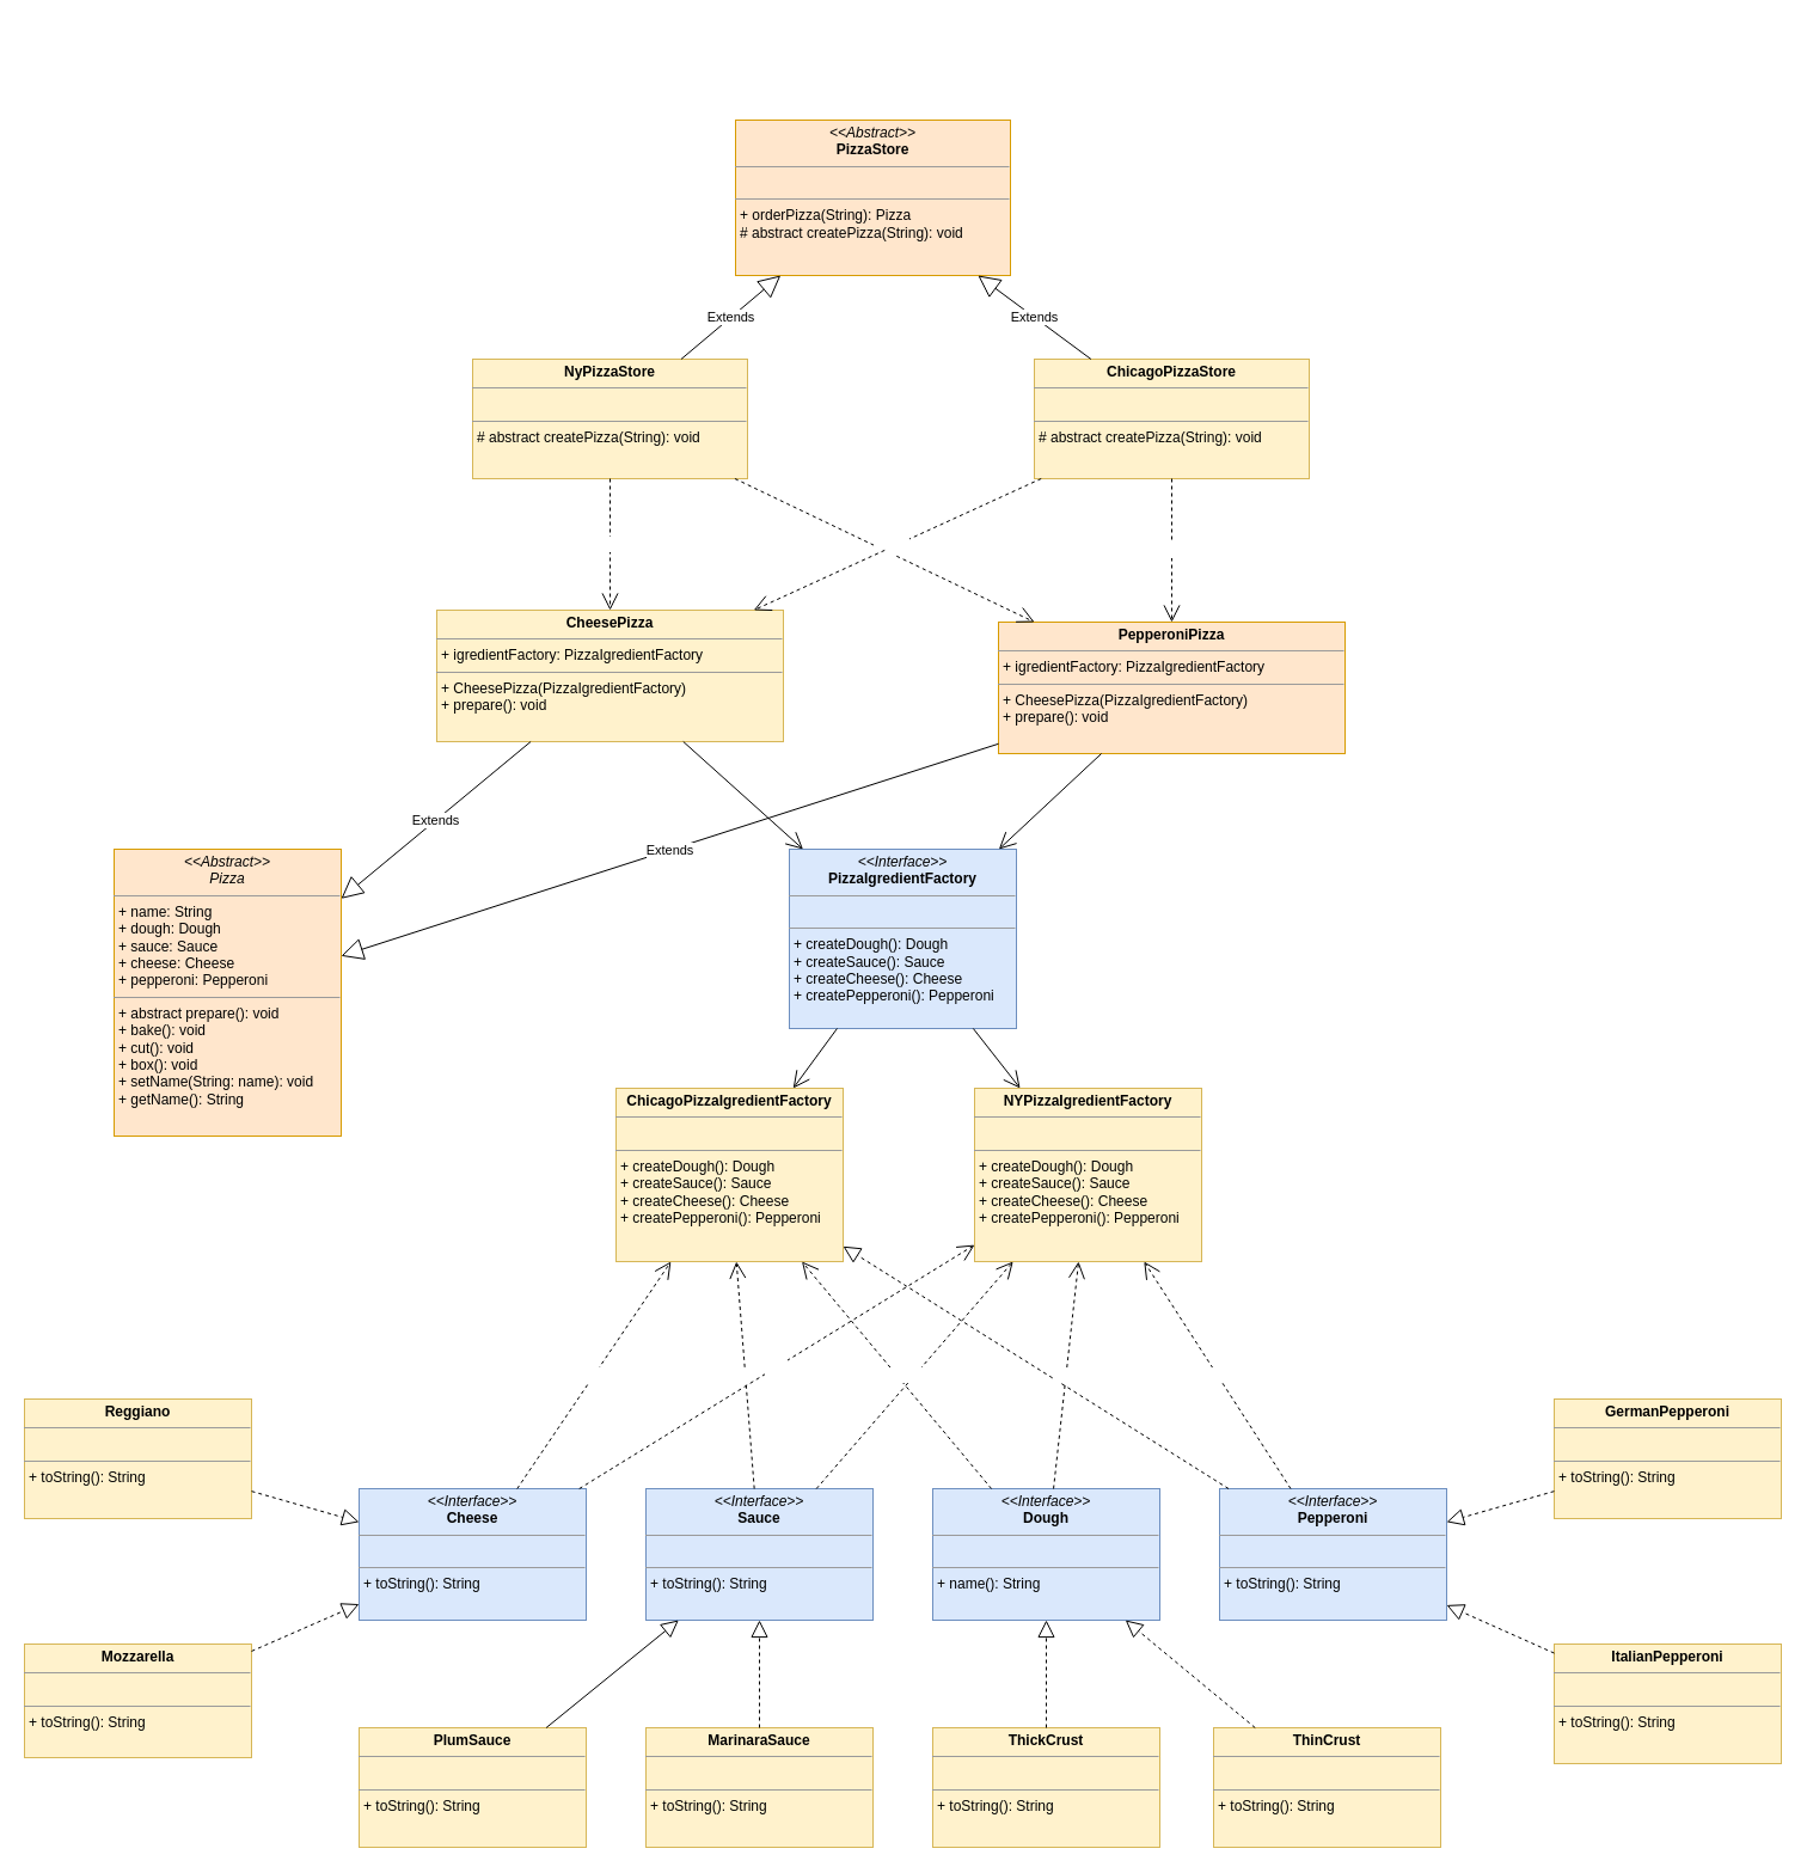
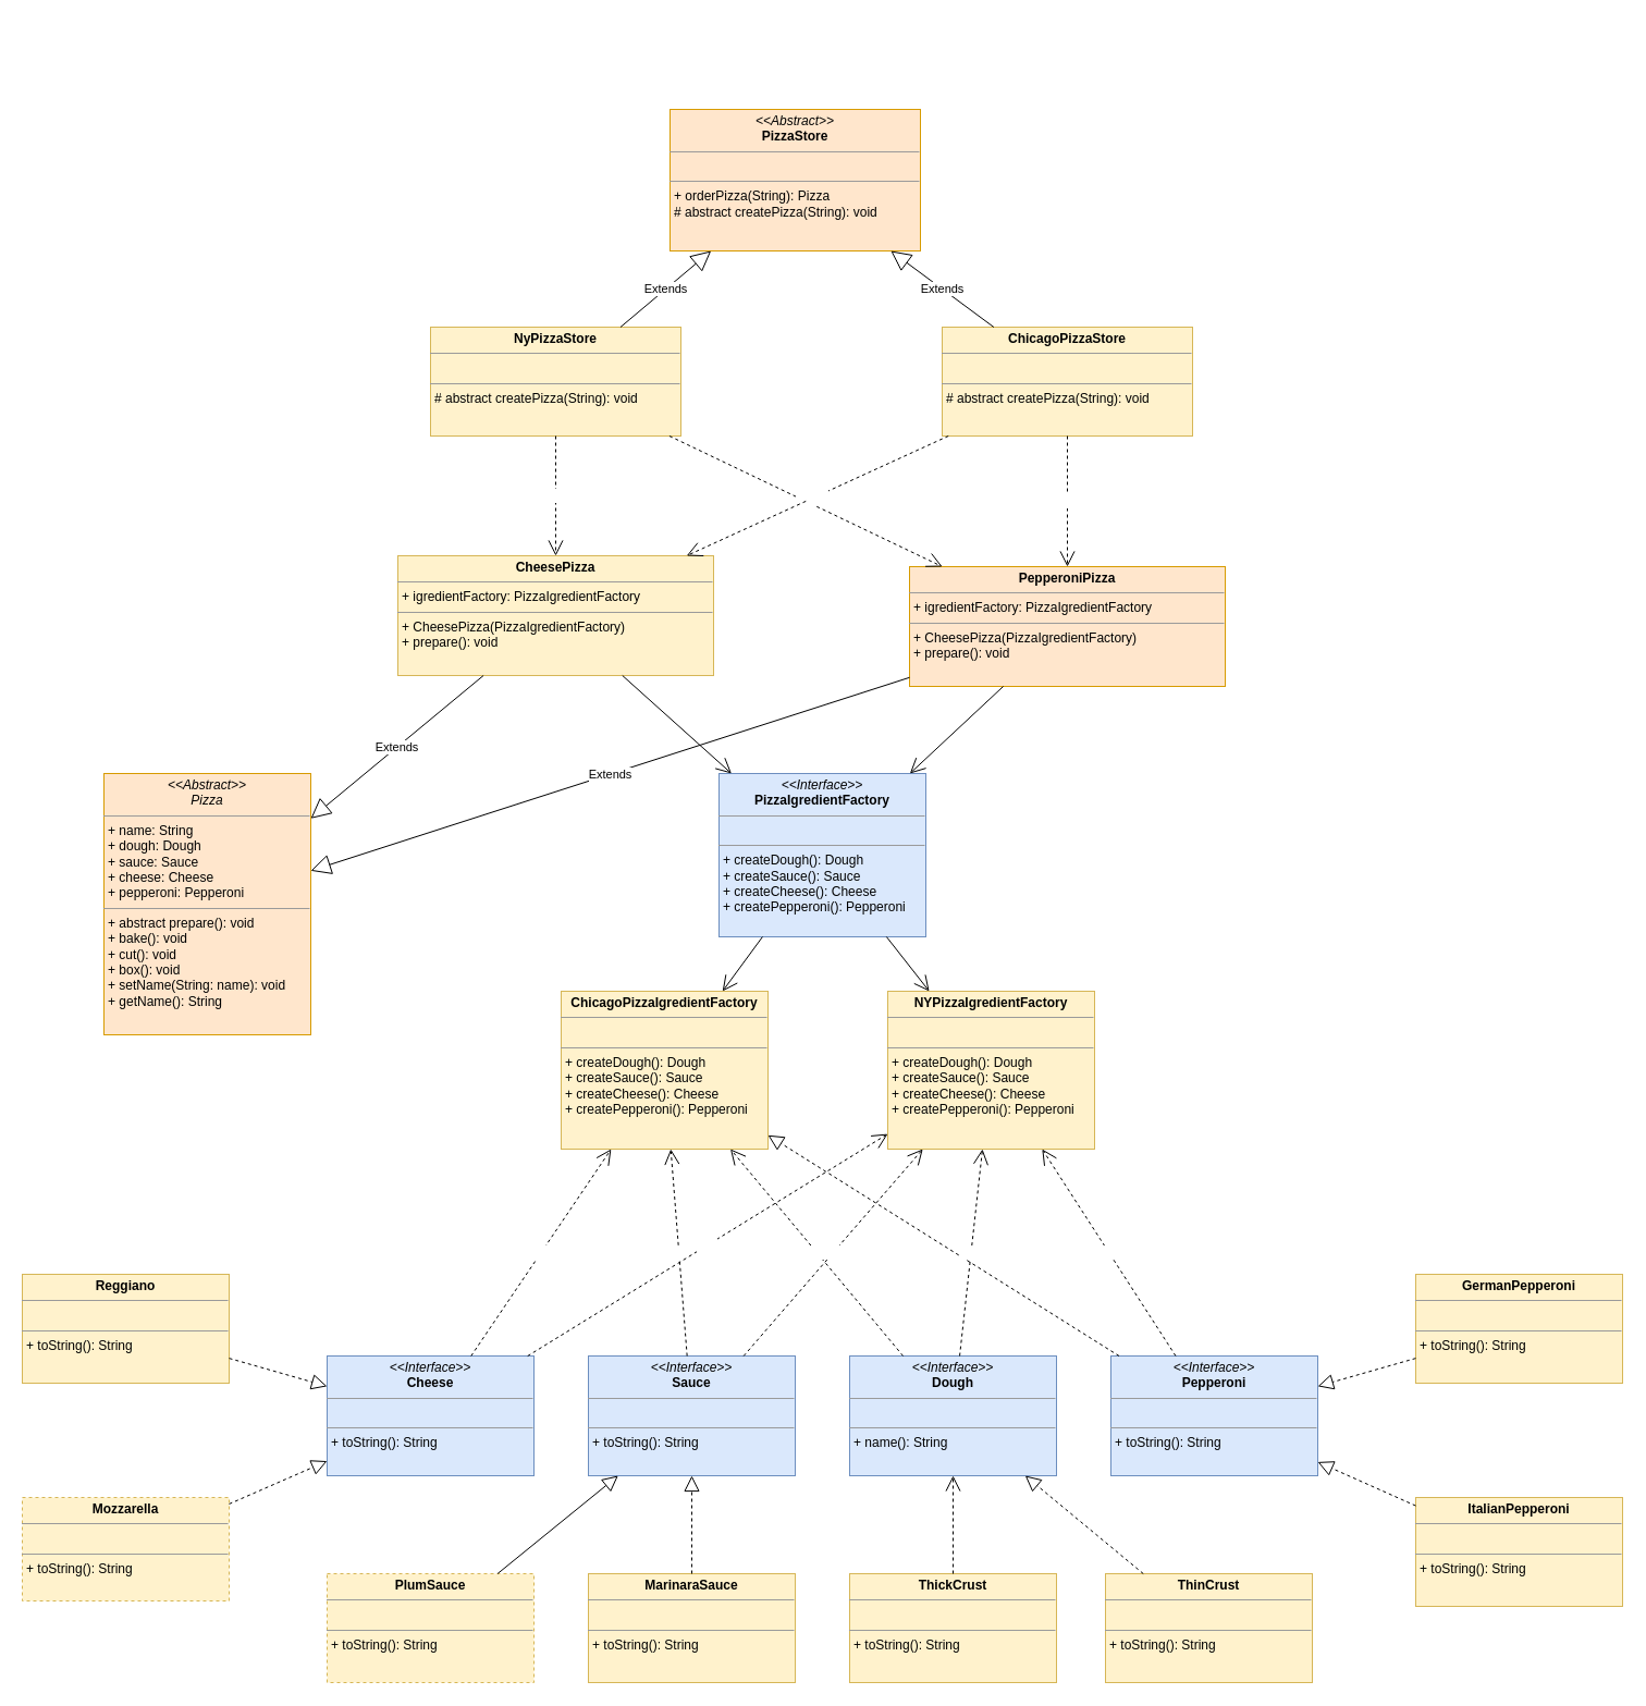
- <mxCell id="33" value="" style="endArrow=block;dashed=1;endFill=0;endSize=12;html=1;rounded=0;fontColor=#000000;" edge="1" parent="1" source="23" target="22"><mxGeometry width="160" relative="1" as="geometry"><mxPoint x="1045" y="1165" as="sourcePoint" /><mxPoint x="1205" y="1165" as="targetPoint" /></mxGeometry></mxCell>
+ <mxCell id="33" value="" style="endArrow=open;dashed=1;endFill=0;endSize=12;html=1;rounded=0;fontColor=#000000;" edge="1" parent="1" source="23" target="22"><mxGeometry width="160" relative="1" as="geometry"><mxPoint x="1045" y="1165" as="sourcePoint" /><mxPoint x="1205" y="1165" as="targetPoint" /></mxGeometry></mxCell>
- <mxCell id="17" value="&lt;p style=&quot;margin:0px;margin-top:4px;text-align:center;&quot;&gt;&lt;b&gt;Mozzarella&lt;/b&gt;&lt;/p&gt;&lt;hr size=&quot;1&quot;&gt;&lt;p style=&quot;margin:0px;margin-left:4px;&quot;&gt;&lt;br&gt;&lt;/p&gt;&lt;hr size=&quot;1&quot;&gt;&lt;p style=&quot;margin:0px;margin-left:4px;&quot;&gt;+ toString(): String&lt;br&gt;&lt;/p&gt;" style="verticalAlign=top;align=left;overflow=fill;fontSize=12;fontFamily=Helvetica;html=1;fillColor=#fff2cc;strokeColor=#d6b656;fontColor=#000000;" parent="1" vertex="1"><mxGeometry x="20" y="1375" width="190" height="95" as="geometry" /></mxCell>
+ <mxCell id="17" value="&lt;p style=&quot;margin:0px;margin-top:4px;text-align:center;&quot;&gt;&lt;b&gt;Mozzarella&lt;/b&gt;&lt;/p&gt;&lt;hr size=&quot;1&quot;&gt;&lt;p style=&quot;margin:0px;margin-left:4px;&quot;&gt;&lt;br&gt;&lt;/p&gt;&lt;hr size=&quot;1&quot;&gt;&lt;p style=&quot;margin:0px;margin-left:4px;&quot;&gt;+ toString(): String&lt;br&gt;&lt;/p&gt;" style="verticalAlign=top;align=left;overflow=fill;fontSize=12;fontFamily=Helvetica;html=1;fillColor=#fff2cc;strokeColor=#d6b656;fontColor=#000000;dashed=1;" parent="1" vertex="1"><mxGeometry x="20" y="1375" width="190" height="95" as="geometry" /></mxCell>
- <mxCell id="20" value="&lt;p style=&quot;margin:0px;margin-top:4px;text-align:center;&quot;&gt;&lt;b&gt;PlumSauce&lt;/b&gt;&lt;/p&gt;&lt;hr size=&quot;1&quot;&gt;&lt;p style=&quot;margin:0px;margin-left:4px;&quot;&gt;&lt;br&gt;&lt;/p&gt;&lt;hr size=&quot;1&quot;&gt;&lt;p style=&quot;margin:0px;margin-left:4px;&quot;&gt;+ toString(): String&lt;br&gt;&lt;/p&gt;" style="verticalAlign=top;align=left;overflow=fill;fontSize=12;fontFamily=Helvetica;html=1;fillColor=#fff2cc;strokeColor=#d6b656;fontColor=#000000;" parent="1" vertex="1"><mxGeometry x="300" y="1445" width="190" height="100" as="geometry" /></mxCell>
+ <mxCell id="20" value="&lt;p style=&quot;margin:0px;margin-top:4px;text-align:center;&quot;&gt;&lt;b&gt;PlumSauce&lt;/b&gt;&lt;/p&gt;&lt;hr size=&quot;1&quot;&gt;&lt;p style=&quot;margin:0px;margin-left:4px;&quot;&gt;&lt;br&gt;&lt;/p&gt;&lt;hr size=&quot;1&quot;&gt;&lt;p style=&quot;margin:0px;margin-left:4px;&quot;&gt;+ toString(): String&lt;br&gt;&lt;/p&gt;" style="verticalAlign=top;align=left;overflow=fill;fontSize=12;fontFamily=Helvetica;html=1;fillColor=#fff2cc;strokeColor=#d6b656;fontColor=#000000;dashed=1;" parent="1" vertex="1"><mxGeometry x="300" y="1445" width="190" height="100" as="geometry" /></mxCell>
